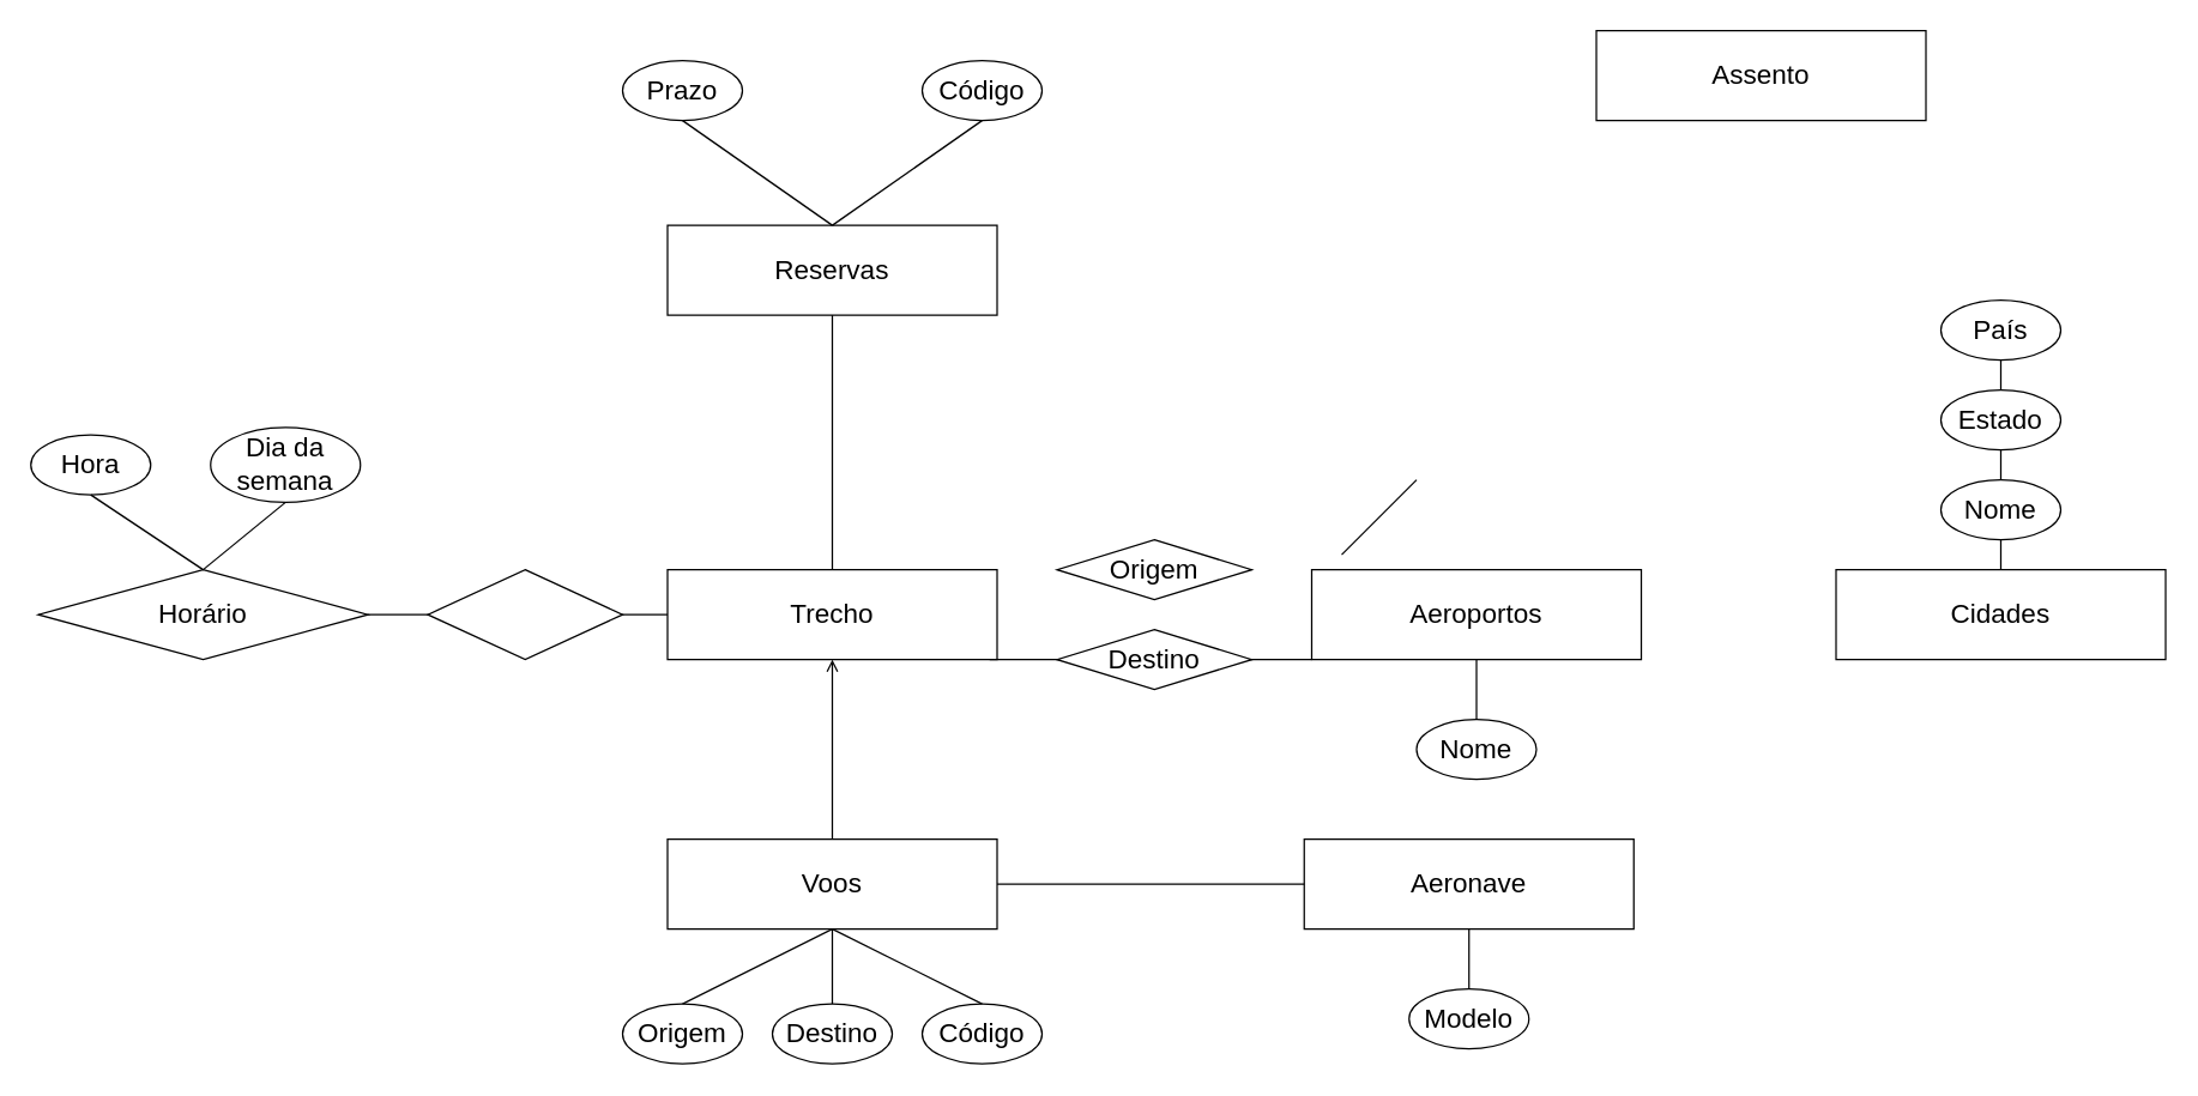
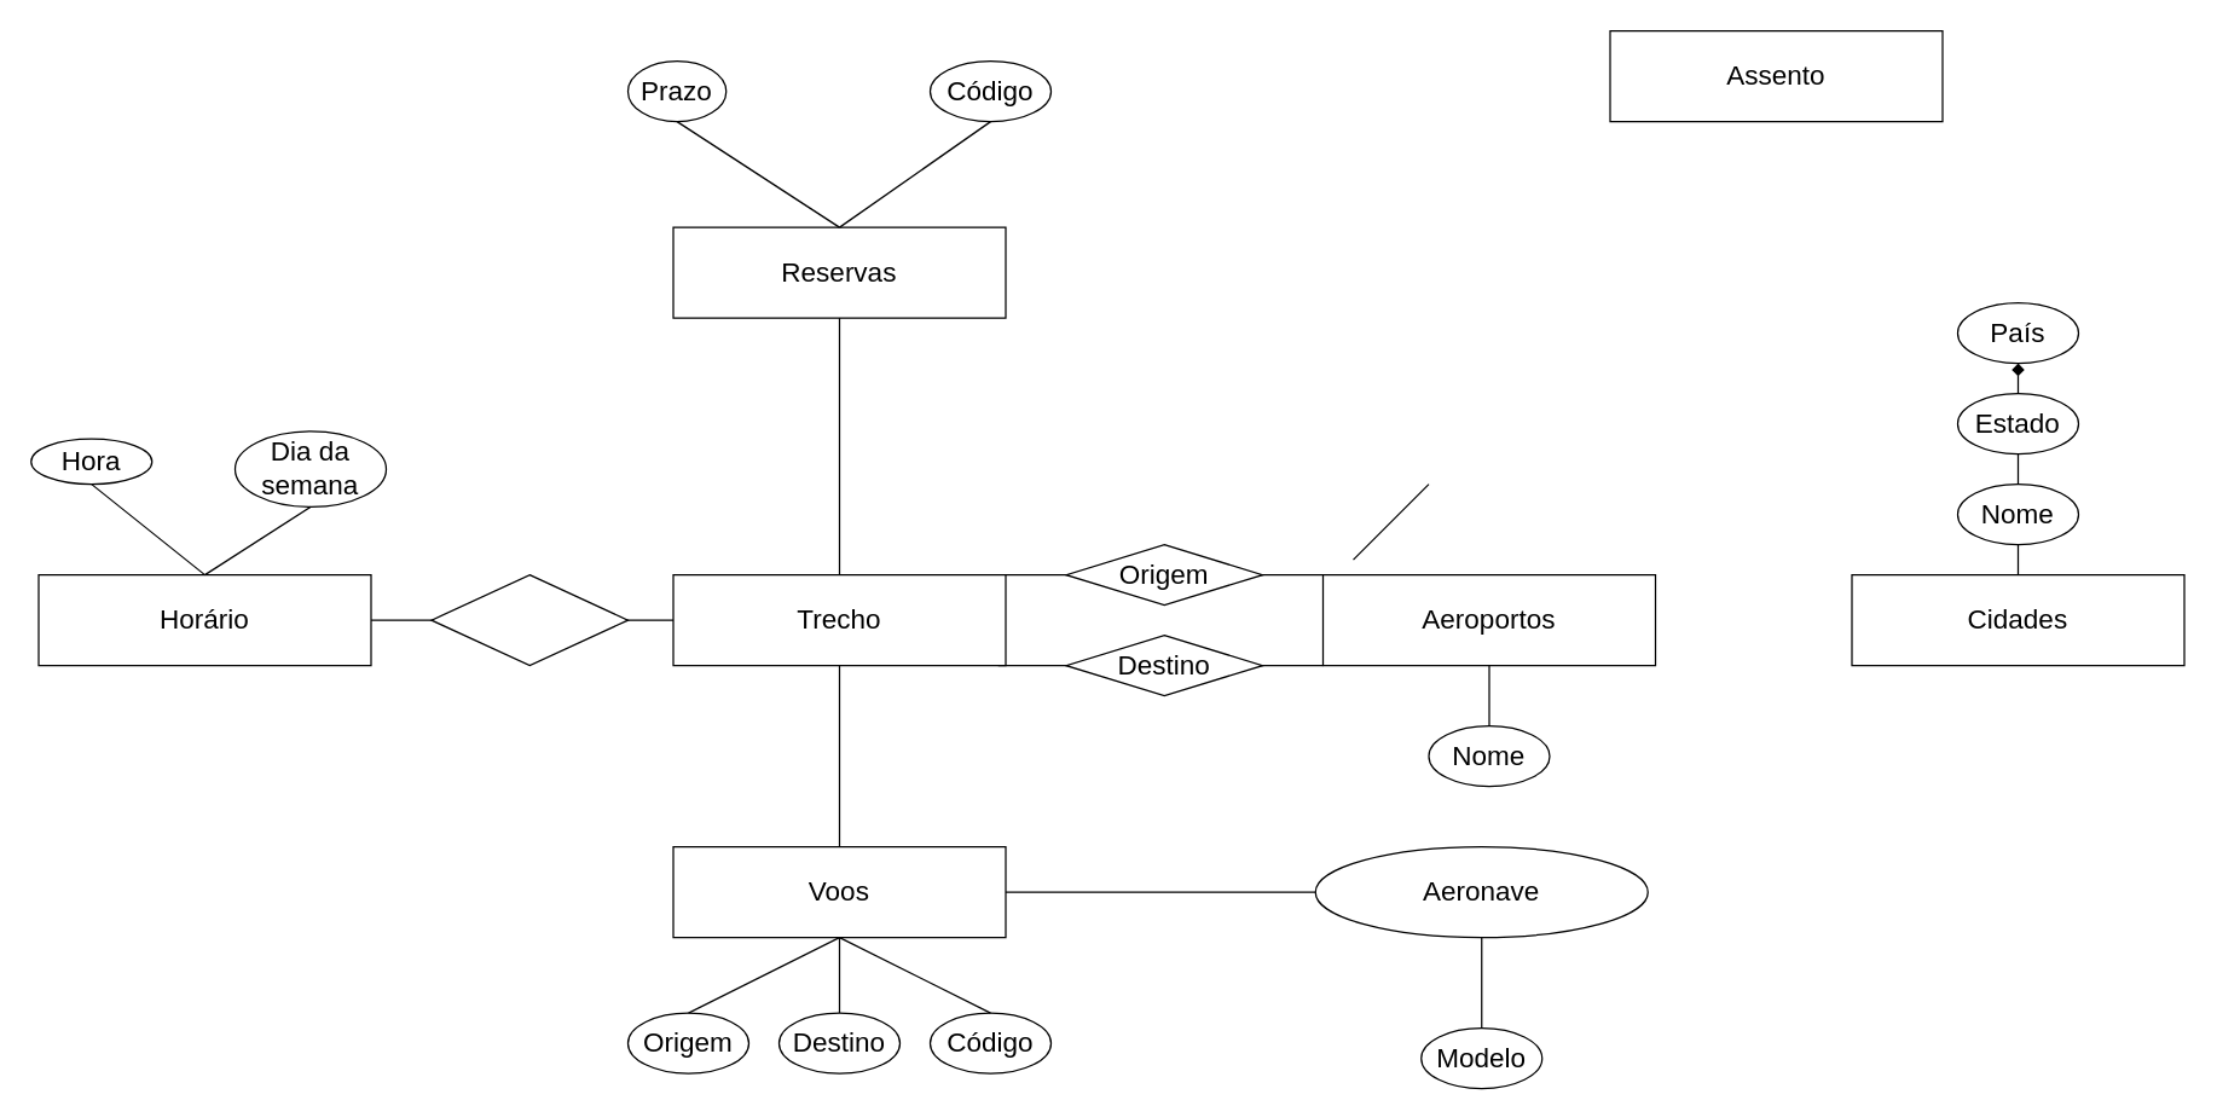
- <mxCell id="12" value="&lt;font style=&quot;font-size: 18px&quot;&gt;Prazo&lt;/font&gt;" style="ellipse;whiteSpace=wrap;html=1;" vertex="1" parent="1"><mxGeometry x="415" y="40" width="80" height="40" as="geometry" /></mxCell>
+ <mxCell id="12" value="&lt;font style=&quot;font-size: 18px&quot;&gt;Prazo&lt;/font&gt;" style="ellipse;whiteSpace=wrap;html=1;" vertex="1" parent="1"><mxGeometry x="415" y="40" width="65" height="40" as="geometry" /></mxCell>
- <mxCell id="32" value="" style="endArrow=none;html=1;entryX=0.5;entryY=1;entryDx=0;entryDy=0;exitX=0.5;exitY=0;exitDx=0;exitDy=0;" edge="1" parent="1" source="28" target="29"><mxGeometry width="50" height="50" relative="1" as="geometry"><mxPoint x="1235" y="370" as="sourcePoint" /><mxPoint x="1285" y="320" as="targetPoint" /></mxGeometry></mxCell>
+ <mxCell id="32" value="" style="endArrow=diamond;html=1;entryX=0.5;entryY=1;entryDx=0;entryDy=0;exitX=0.5;exitY=0;exitDx=0;exitDy=0;" edge="1" parent="1" source="28" target="29"><mxGeometry width="50" height="50" relative="1" as="geometry"><mxPoint x="1235" y="370" as="sourcePoint" /><mxPoint x="1285" y="320" as="targetPoint" /></mxGeometry></mxCell>
- <mxCell id="37" value="&lt;font style=&quot;font-size: 18px&quot;&gt;Hora&lt;/font&gt;" style="ellipse;whiteSpace=wrap;html=1;" vertex="1" parent="1"><mxGeometry x="20" y="290" width="80" height="40" as="geometry" /></mxCell>
+ <mxCell id="37" value="&lt;font style=&quot;font-size: 18px&quot;&gt;Hora&lt;/font&gt;" style="ellipse;whiteSpace=wrap;html=1;" vertex="1" parent="1"><mxGeometry x="20" y="290" width="80" height="30" as="geometry" /></mxCell>
- <mxCell id="38" value="&lt;font style=&quot;font-size: 18px&quot;&gt;Dia da semana&lt;/font&gt;" style="ellipse;whiteSpace=wrap;html=1;" vertex="1" parent="1"><mxGeometry x="140" y="285" width="100" height="50" as="geometry" /></mxCell>
+ <mxCell id="38" value="&lt;font style=&quot;font-size: 18px&quot;&gt;Dia da semana&lt;/font&gt;" style="ellipse;whiteSpace=wrap;html=1;" vertex="1" parent="1"><mxGeometry x="155" y="285" width="100" height="50" as="geometry" /></mxCell>
+ <mxCell id="23" value="" style="endArrow=none;html=1;exitX=1;exitY=0;exitDx=0;exitDy=0;entryX=0;entryY=0;entryDx=0;entryDy=0;" edge="1" parent="1" source="2" target="5"><mxGeometry width="50" height="50" relative="1" as="geometry"><mxPoint x="785" y="420" as="sourcePoint" /><mxPoint x="835" y="370" as="targetPoint" /></mxGeometry></mxCell>
- <mxCell id="36" value="&lt;span style=&quot;font-size: 18px&quot;&gt;Horário&lt;/span&gt;" style="rhombus;whiteSpace=wrap;html=1;" vertex="1" parent="1"><mxGeometry x="25" y="380" width="220" height="60" as="geometry" /></mxCell>
+ <mxCell id="36" value="&lt;span style=&quot;font-size: 18px&quot;&gt;Horário&lt;/span&gt;" style="rounded=0;whiteSpace=wrap;html=1;" vertex="1" parent="1"><mxGeometry x="25" y="380" width="220" height="60" as="geometry" /></mxCell>
- <mxCell id="21" value="" style="endArrow=open;html=1;entryX=0.5;entryY=1;entryDx=0;entryDy=0;exitX=0.5;exitY=0;exitDx=0;exitDy=0;" edge="1" parent="1" source="6" target="2"><mxGeometry width="50" height="50" relative="1" as="geometry"><mxPoint x="825" y="470" as="sourcePoint" /><mxPoint x="875" y="420" as="targetPoint" /></mxGeometry></mxCell>
+ <mxCell id="21" value="" style="endArrow=none;html=1;entryX=0.5;entryY=1;entryDx=0;entryDy=0;exitX=0.5;exitY=0;exitDx=0;exitDy=0;" edge="1" parent="1" source="6" target="2"><mxGeometry width="50" height="50" relative="1" as="geometry"><mxPoint x="825" y="470" as="sourcePoint" /><mxPoint x="875" y="420" as="targetPoint" /></mxGeometry></mxCell>
- <mxCell id="7" value="&lt;span style=&quot;font-size: 18px&quot;&gt;Aeronave&lt;/span&gt;" style="rounded=0;whiteSpace=wrap;html=1;" parent="1" vertex="1"><mxGeometry x="870" y="560" width="220" height="60" as="geometry" /></mxCell>
+ <mxCell id="7" value="&lt;span style=&quot;font-size: 18px&quot;&gt;Aeronave&lt;/span&gt;" style="ellipse;whiteSpace=wrap;html=1;" parent="1" vertex="1"><mxGeometry x="870" y="560" width="220" height="60" as="geometry" /></mxCell>
- <mxCell id="22" value="&lt;font style=&quot;font-size: 18px&quot;&gt;Modelo&lt;/font&gt;" style="ellipse;whiteSpace=wrap;html=1;" vertex="1" parent="1"><mxGeometry x="940" y="660" width="80" height="40" as="geometry" /></mxCell>
+ <mxCell id="22" value="&lt;font style=&quot;font-size: 18px&quot;&gt;Modelo&lt;/font&gt;" style="ellipse;whiteSpace=wrap;html=1;" vertex="1" parent="1"><mxGeometry x="940" y="680" width="80" height="40" as="geometry" /></mxCell>
